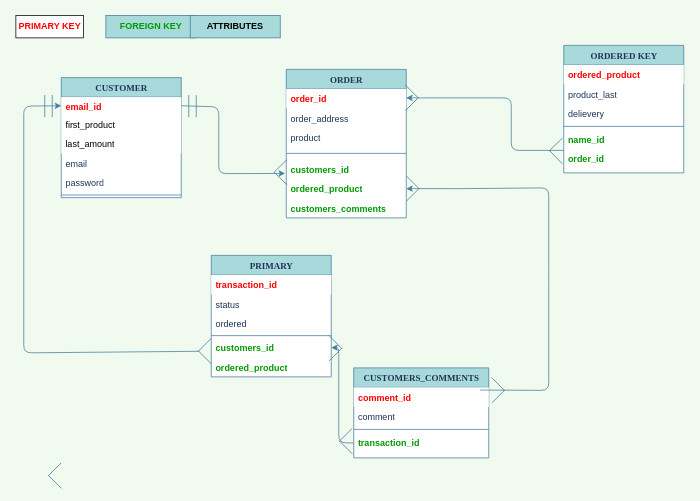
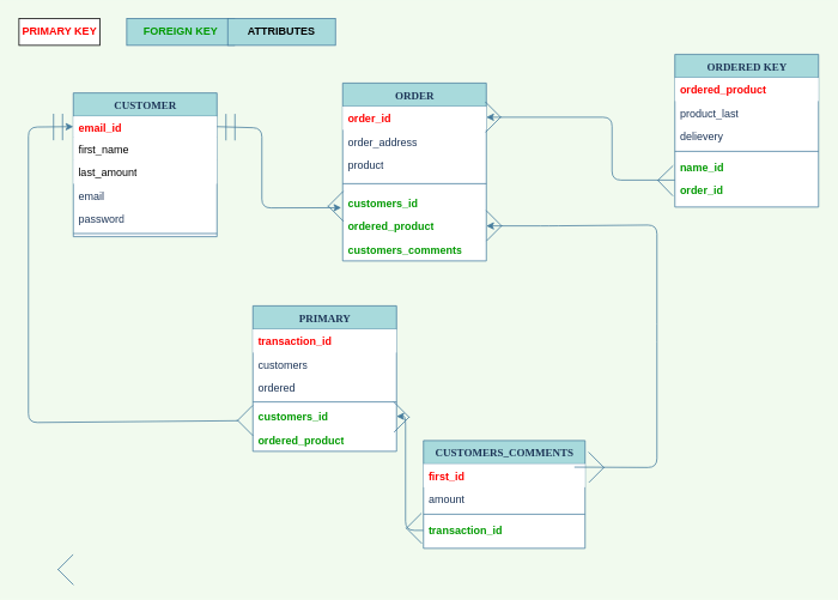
- <mxCell id="4" value="first_product" style="text;html=1;strokeColor=none;align=left;verticalAlign=top;spacingLeft=4;spacingRight=4;whiteSpace=wrap;overflow=hidden;rotatable=0;points=[[0,0.5],[1,0.5]];portConstraint=eastwest;fillColor=#ffffff;" parent="2" vertex="1"><mxGeometry y="49" width="160" height="26" as="geometry" /></mxCell>
+ <mxCell id="4" value="first_name" style="text;html=1;strokeColor=none;align=left;verticalAlign=top;spacingLeft=4;spacingRight=4;whiteSpace=wrap;overflow=hidden;rotatable=0;points=[[0,0.5],[1,0.5]];portConstraint=eastwest;fillColor=#ffffff;" parent="2" vertex="1"><mxGeometry y="49" width="160" height="26" as="geometry" /></mxCell>
- <mxCell id="32" value="status" style="text;html=1;strokeColor=none;fillColor=none;align=left;verticalAlign=top;spacingLeft=4;spacingRight=4;whiteSpace=wrap;overflow=hidden;rotatable=0;points=[[0,0.5],[1,0.5]];portConstraint=eastwest;fontColor=#1D3557;" vertex="1" parent="30"><mxGeometry y="52" width="160" height="26" as="geometry" /></mxCell>
+ <mxCell id="32" value="customers" style="text;html=1;strokeColor=none;fillColor=none;align=left;verticalAlign=top;spacingLeft=4;spacingRight=4;whiteSpace=wrap;overflow=hidden;rotatable=0;points=[[0,0.5],[1,0.5]];portConstraint=eastwest;fontColor=#1D3557;" vertex="1" parent="30"><mxGeometry y="52" width="160" height="26" as="geometry" /></mxCell>
- <mxCell id="25" value="comment_id" style="text;html=1;strokeColor=none;align=left;verticalAlign=top;spacingLeft=4;spacingRight=4;whiteSpace=wrap;overflow=hidden;rotatable=0;points=[[0,0.5],[1,0.5]];portConstraint=eastwest;fontStyle=1;fillColor=#ffffff;fontColor=#FF0000;" parent="24" vertex="1"><mxGeometry y="26" width="180" height="26" as="geometry" /></mxCell>
+ <mxCell id="25" value="first_id" style="text;html=1;strokeColor=none;align=left;verticalAlign=top;spacingLeft=4;spacingRight=4;whiteSpace=wrap;overflow=hidden;rotatable=0;points=[[0,0.5],[1,0.5]];portConstraint=eastwest;fontStyle=1;fillColor=#ffffff;fontColor=#FF0000;" parent="24" vertex="1"><mxGeometry y="26" width="180" height="26" as="geometry" /></mxCell>
- <mxCell id="26" value="comment" style="text;html=1;strokeColor=none;fillColor=none;align=left;verticalAlign=top;spacingLeft=4;spacingRight=4;whiteSpace=wrap;overflow=hidden;rotatable=0;points=[[0,0.5],[1,0.5]];portConstraint=eastwest;fontColor=#1D3557;" parent="24" vertex="1"><mxGeometry y="52" width="180" height="26" as="geometry" /></mxCell>
+ <mxCell id="26" value="amount" style="text;html=1;strokeColor=none;fillColor=none;align=left;verticalAlign=top;spacingLeft=4;spacingRight=4;whiteSpace=wrap;overflow=hidden;rotatable=0;points=[[0,0.5],[1,0.5]];portConstraint=eastwest;fontColor=#1D3557;" parent="24" vertex="1"><mxGeometry y="52" width="180" height="26" as="geometry" /></mxCell>
